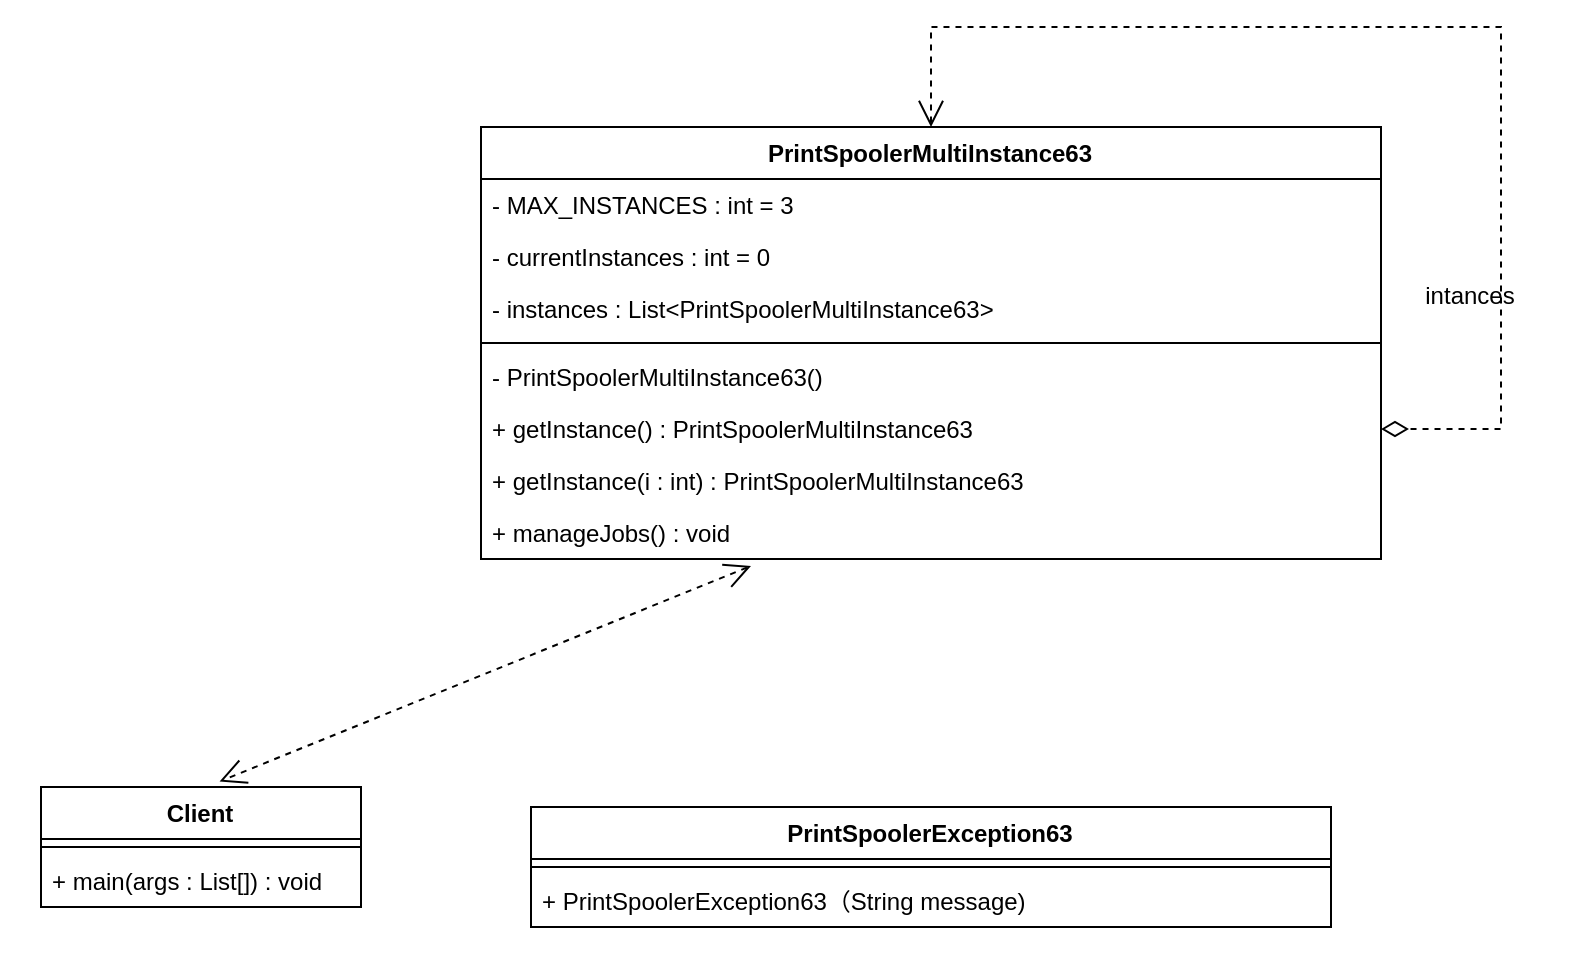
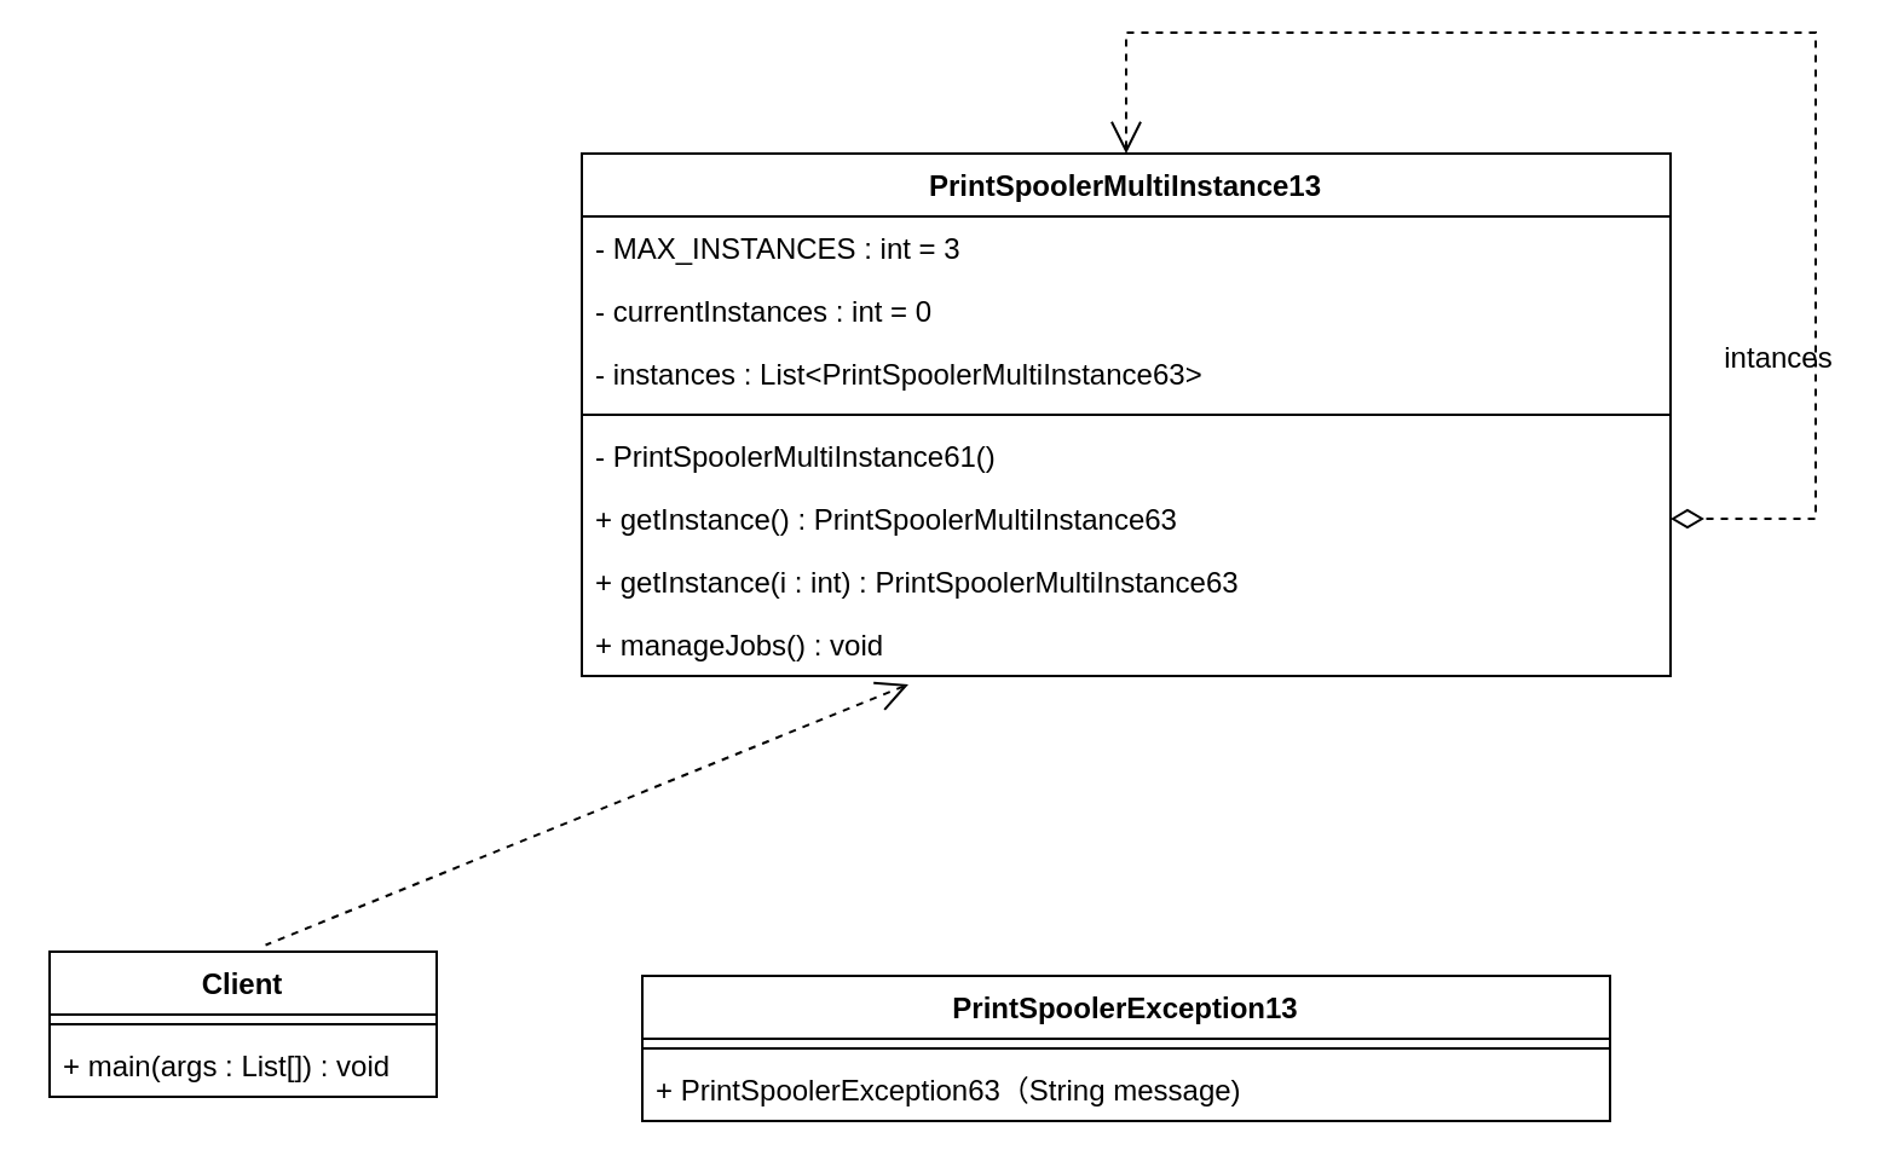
- <mxCell id="2" value="PrintSpoolerMultiInstance63" style="swimlane;fontStyle=1;align=center;verticalAlign=top;childLayout=stackLayout;horizontal=1;startSize=26;horizontalStack=0;resizeParent=1;resizeParentMax=0;resizeLast=0;collapsible=1;marginBottom=0;whiteSpace=wrap;html=1;" vertex="1" parent="1"><mxGeometry x="240" y="20" width="450" height="216" as="geometry" /></mxCell>
+ <mxCell id="2" value="PrintSpoolerMultiInstance13" style="swimlane;fontStyle=1;align=center;verticalAlign=top;childLayout=stackLayout;horizontal=1;startSize=26;horizontalStack=0;resizeParent=1;resizeParentMax=0;resizeLast=0;collapsible=1;marginBottom=0;whiteSpace=wrap;html=1;" vertex="1" parent="1"><mxGeometry x="240" y="20" width="450" height="216" as="geometry" /></mxCell>
- <mxCell id="7" value="-&amp;nbsp;PrintSpoolerMultiInstance63()" style="text;strokeColor=none;fillColor=none;align=left;verticalAlign=top;spacingLeft=4;spacingRight=4;overflow=hidden;rotatable=0;points=[[0,0.5],[1,0.5]];portConstraint=eastwest;whiteSpace=wrap;html=1;" vertex="1" parent="2"><mxGeometry y="112" width="450" height="26" as="geometry" /></mxCell>
+ <mxCell id="7" value="-&amp;nbsp;PrintSpoolerMultiInstance61()" style="text;strokeColor=none;fillColor=none;align=left;verticalAlign=top;spacingLeft=4;spacingRight=4;overflow=hidden;rotatable=0;points=[[0,0.5],[1,0.5]];portConstraint=eastwest;whiteSpace=wrap;html=1;" vertex="1" parent="2"><mxGeometry y="112" width="450" height="26" as="geometry" /></mxCell>
- <mxCell id="18" value="" style="endArrow=open;html=1;rounded=0;exitX=0.3;exitY=1.133;exitDx=0;exitDy=0;exitPerimeter=0;dashed=1;endFill=0;startSize=11;endSize=11;entryX=0.558;entryY=-0.046;entryDx=0;entryDy=0;startArrow=open;startFill=0;entryPerimeter=0;" edge="1" parent="1" source="10" target="12"><mxGeometry width="50" height="50" relative="1" as="geometry"><mxPoint x="90" y="260" as="sourcePoint" /><mxPoint x="120" y="350" as="targetPoint" /></mxGeometry></mxCell>
+ <mxCell id="18" value="" style="endArrow=none;html=1;rounded=0;exitX=0.3;exitY=1.133;exitDx=0;exitDy=0;exitPerimeter=0;dashed=1;endFill=0;startSize=11;endSize=11;entryX=0.558;entryY=-0.046;entryDx=0;entryDy=0;startArrow=open;startFill=0;entryPerimeter=0;" edge="1" parent="1" source="10" target="12"><mxGeometry width="50" height="50" relative="1" as="geometry"><mxPoint x="90" y="260" as="sourcePoint" /><mxPoint x="120" y="350" as="targetPoint" /></mxGeometry></mxCell>
- <mxCell id="15" value="PrintSpoolerException63" style="swimlane;fontStyle=1;align=center;verticalAlign=top;childLayout=stackLayout;horizontal=1;startSize=26;horizontalStack=0;resizeParent=1;resizeParentMax=0;resizeLast=0;collapsible=1;marginBottom=0;whiteSpace=wrap;html=1;" vertex="1" parent="1"><mxGeometry x="265" y="360" width="400" height="60" as="geometry" /></mxCell>
+ <mxCell id="15" value="PrintSpoolerException13" style="swimlane;fontStyle=1;align=center;verticalAlign=top;childLayout=stackLayout;horizontal=1;startSize=26;horizontalStack=0;resizeParent=1;resizeParentMax=0;resizeLast=0;collapsible=1;marginBottom=0;whiteSpace=wrap;html=1;" vertex="1" parent="1"><mxGeometry x="265" y="360" width="400" height="60" as="geometry" /></mxCell>
